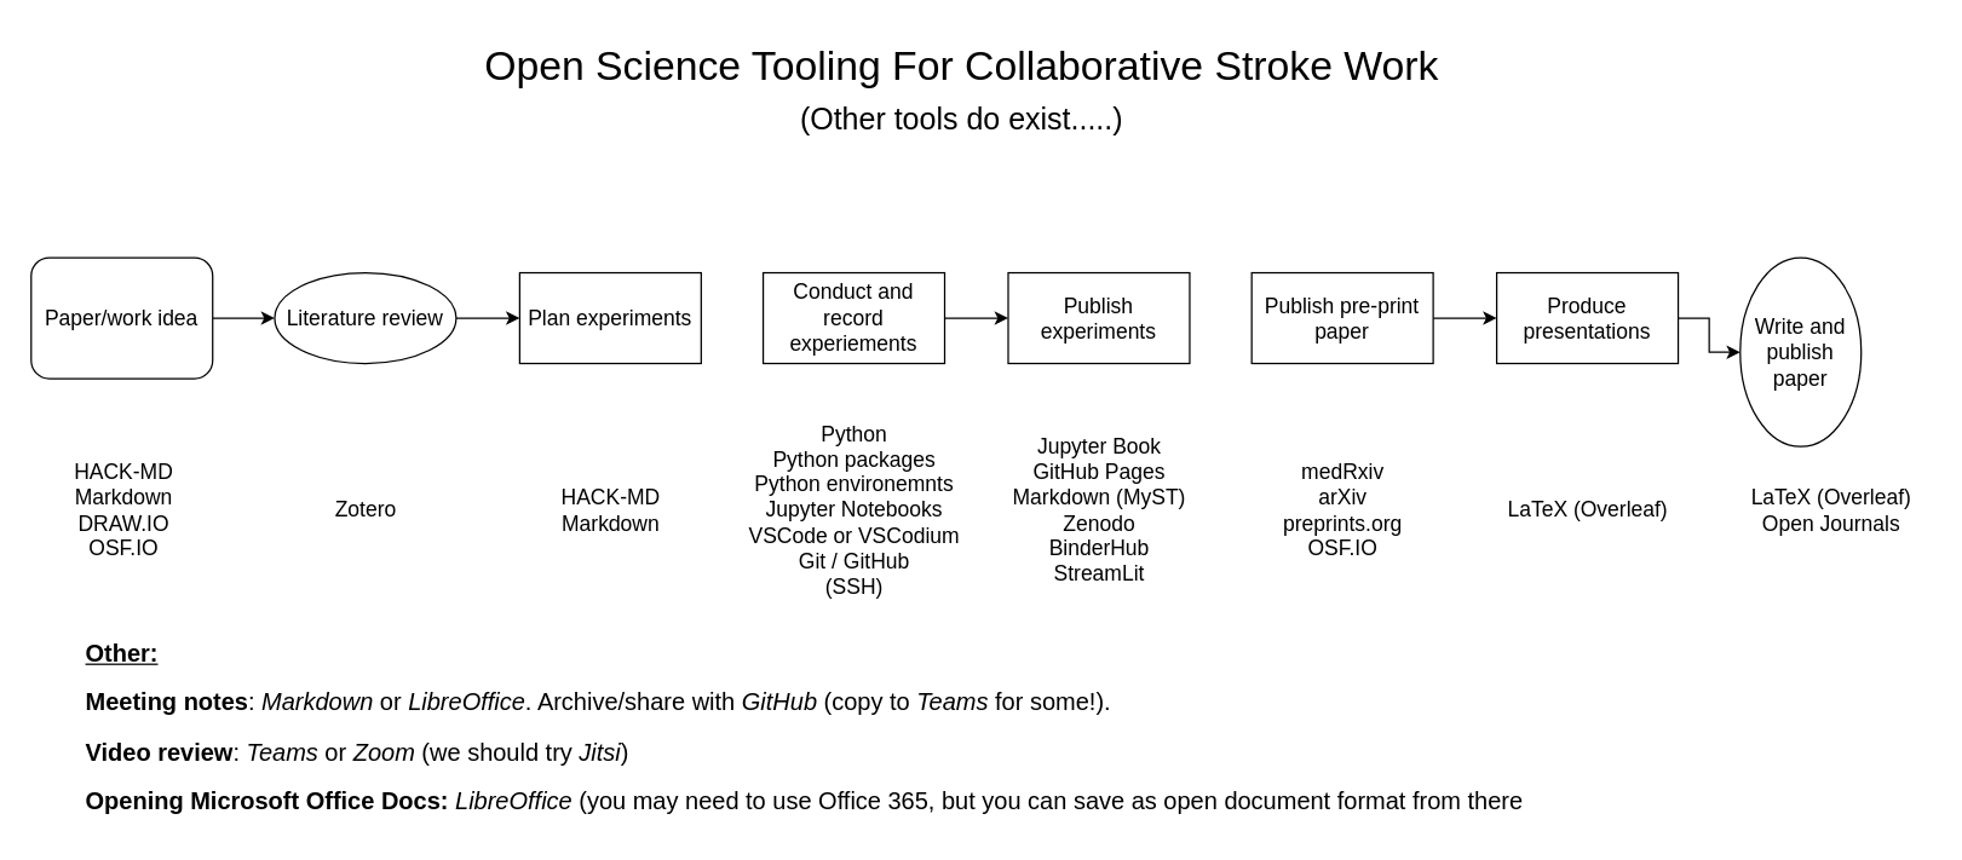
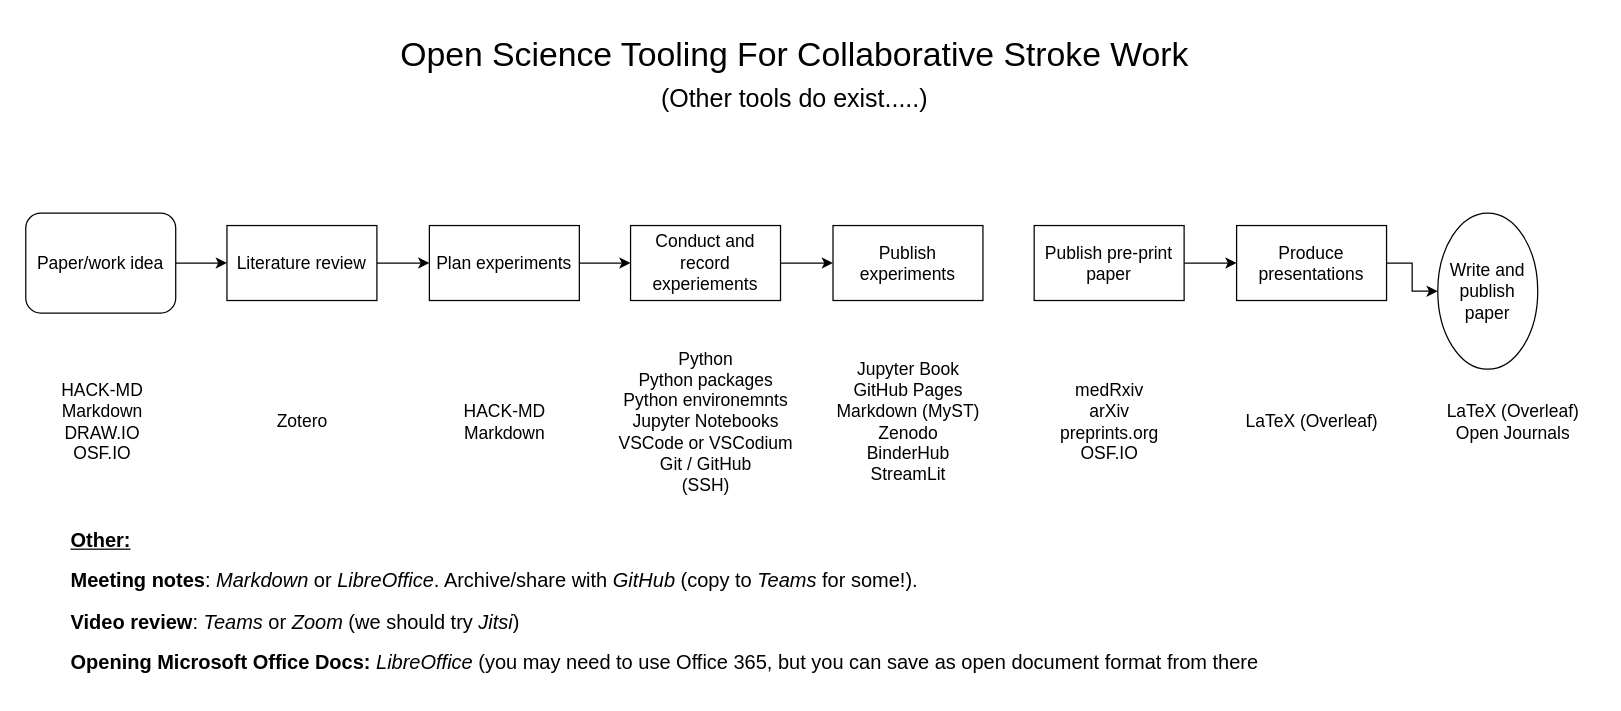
- <mxCell id="5" value="Literature review" style="ellipse;whiteSpace=wrap;html=1;fontSize=14;" parent="1" vertex="1"><mxGeometry x="181" y="180" width="120" height="60" as="geometry" /></mxCell>
+ <mxCell id="5" value="Literature review" style="rounded=0;whiteSpace=wrap;html=1;fontSize=14;" parent="1" vertex="1"><mxGeometry x="181" y="180" width="120" height="60" as="geometry" /></mxCell>
+ <mxCell id="6" value="" style="edgeStyle=orthogonalEdgeStyle;rounded=0;orthogonalLoop=1;jettySize=auto;html=1;fontSize=14;" parent="1" source="7" target="9" edge="1"><mxGeometry relative="1" as="geometry" /></mxCell>
